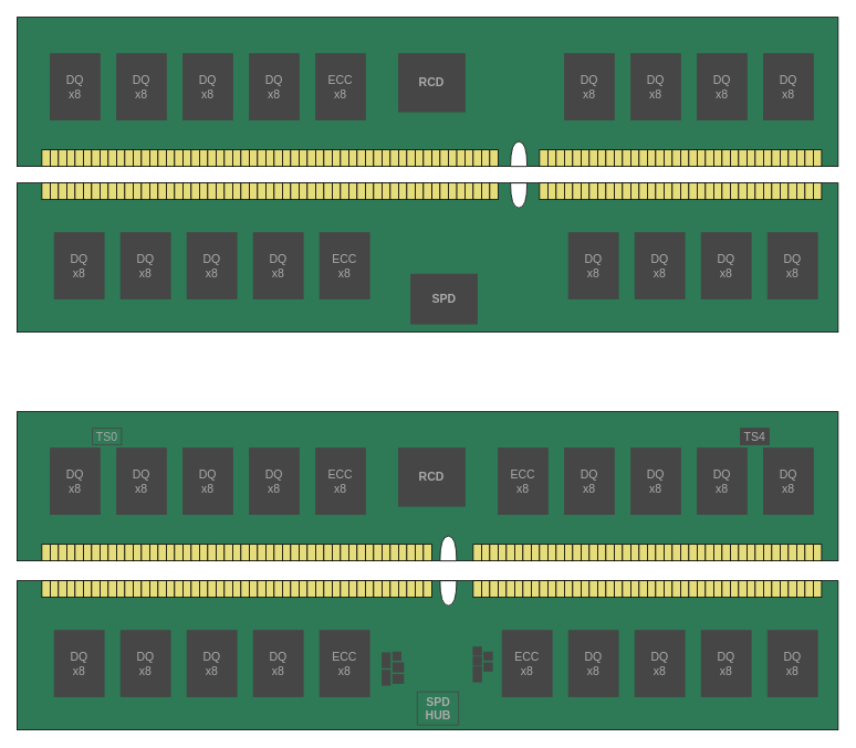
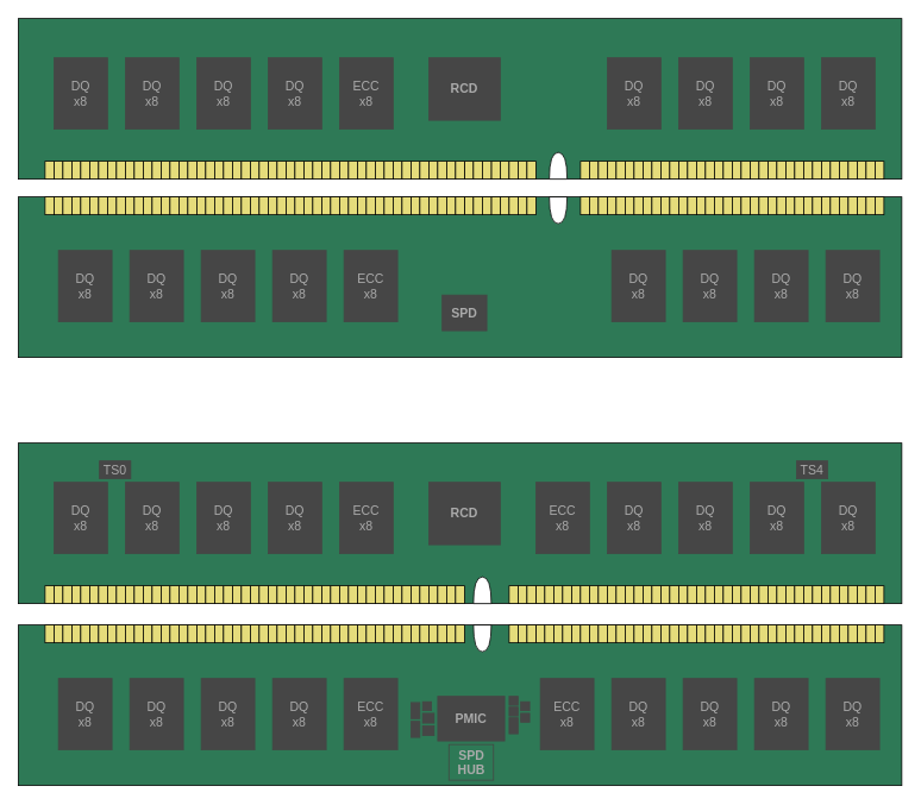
- <mxCell id="203" value="&lt;font style=&quot;font-size: 14px;&quot; color=&quot;#ababab&quot;&gt;&lt;b&gt;SPD&lt;/b&gt;&lt;/font&gt;" style="rounded=0;whiteSpace=wrap;html=1;strokeColor=#454744;fillColor=#464646;direction=south;" vertex="1" parent="1"><mxGeometry x="495" y="330" width="80" height="60" as="geometry" /></mxCell>
+ <mxCell id="203" value="&lt;font style=&quot;font-size: 14px;&quot; color=&quot;#ababab&quot;&gt;&lt;b&gt;SPD&lt;/b&gt;&lt;/font&gt;" style="rounded=0;whiteSpace=wrap;html=1;strokeColor=#454744;fillColor=#464646;direction=south;" vertex="1" parent="1"><mxGeometry x="495" y="330" width="50" height="40" as="geometry" /></mxCell>
- <mxCell id="306" value="&lt;font color=&quot;#ababab&quot;&gt;&lt;span style=&quot;font-size: 14px;&quot;&gt;TS0&lt;/span&gt;&lt;/font&gt;" style="rounded=0;whiteSpace=wrap;html=1;strokeColor=#454744;fillColor=#2e7956;" vertex="1" parent="1"><mxGeometry x="111" y="516" width="35" height="20" as="geometry" /></mxCell>
+ <mxCell id="306" value="&lt;font color=&quot;#ababab&quot;&gt;&lt;span style=&quot;font-size: 14px;&quot;&gt;TS0&lt;/span&gt;&lt;/font&gt;" style="rounded=0;whiteSpace=wrap;html=1;strokeColor=#454744;fillColor=#464646;" vertex="1" parent="1"><mxGeometry x="111" y="516" width="35" height="20" as="geometry" /></mxCell>
+ <mxCell id="392" value="&lt;font style=&quot;font-size: 14px;&quot; color=&quot;#ababab&quot;&gt;&lt;b&gt;PMIC&lt;/b&gt;&lt;/font&gt;" style="rounded=0;whiteSpace=wrap;html=1;strokeColor=#454744;fillColor=#464646;direction=south;" vertex="1" parent="1"><mxGeometry x="490" y="780" width="75" height="50" as="geometry" /></mxCell>
